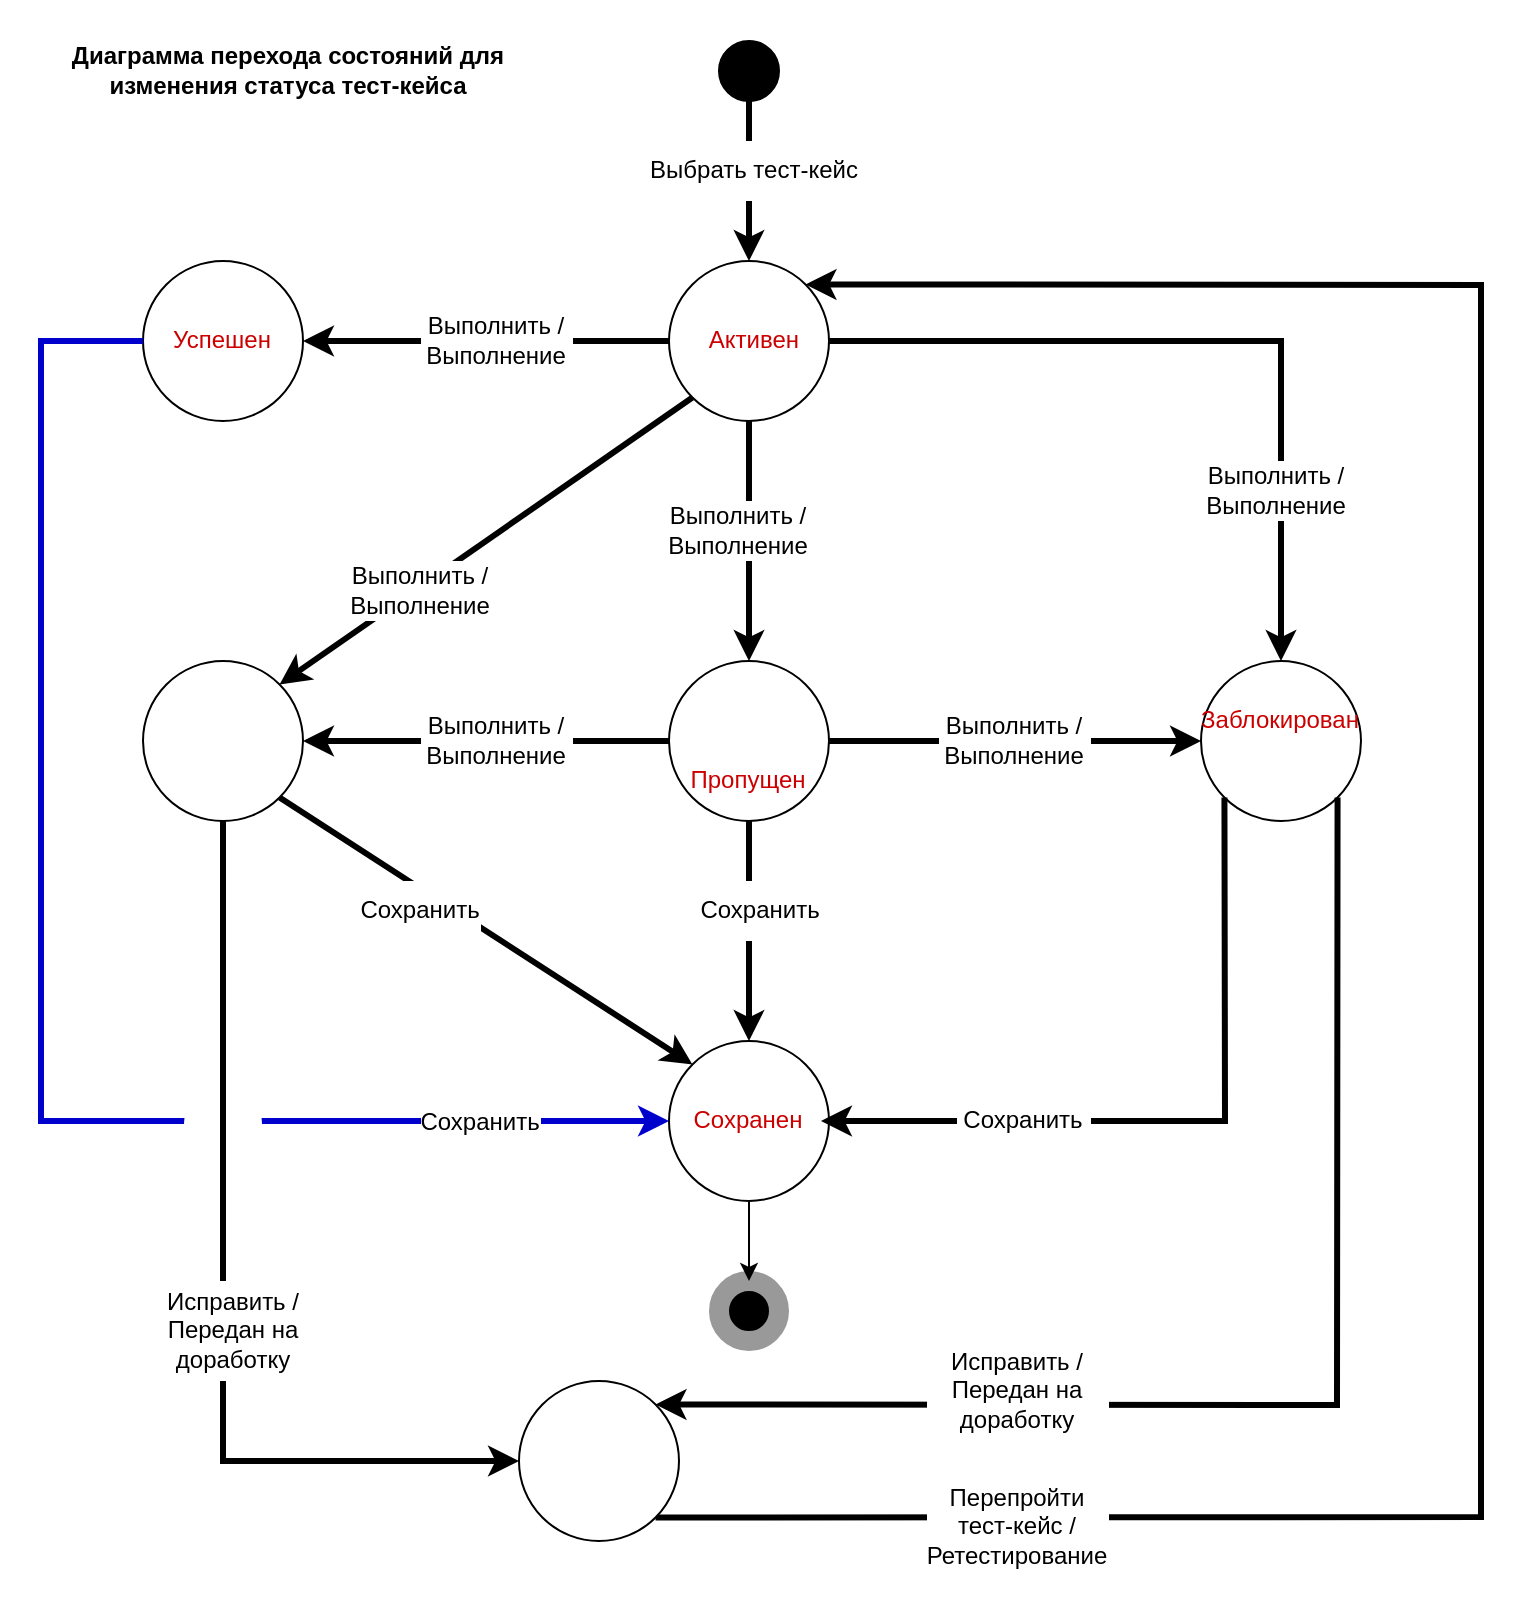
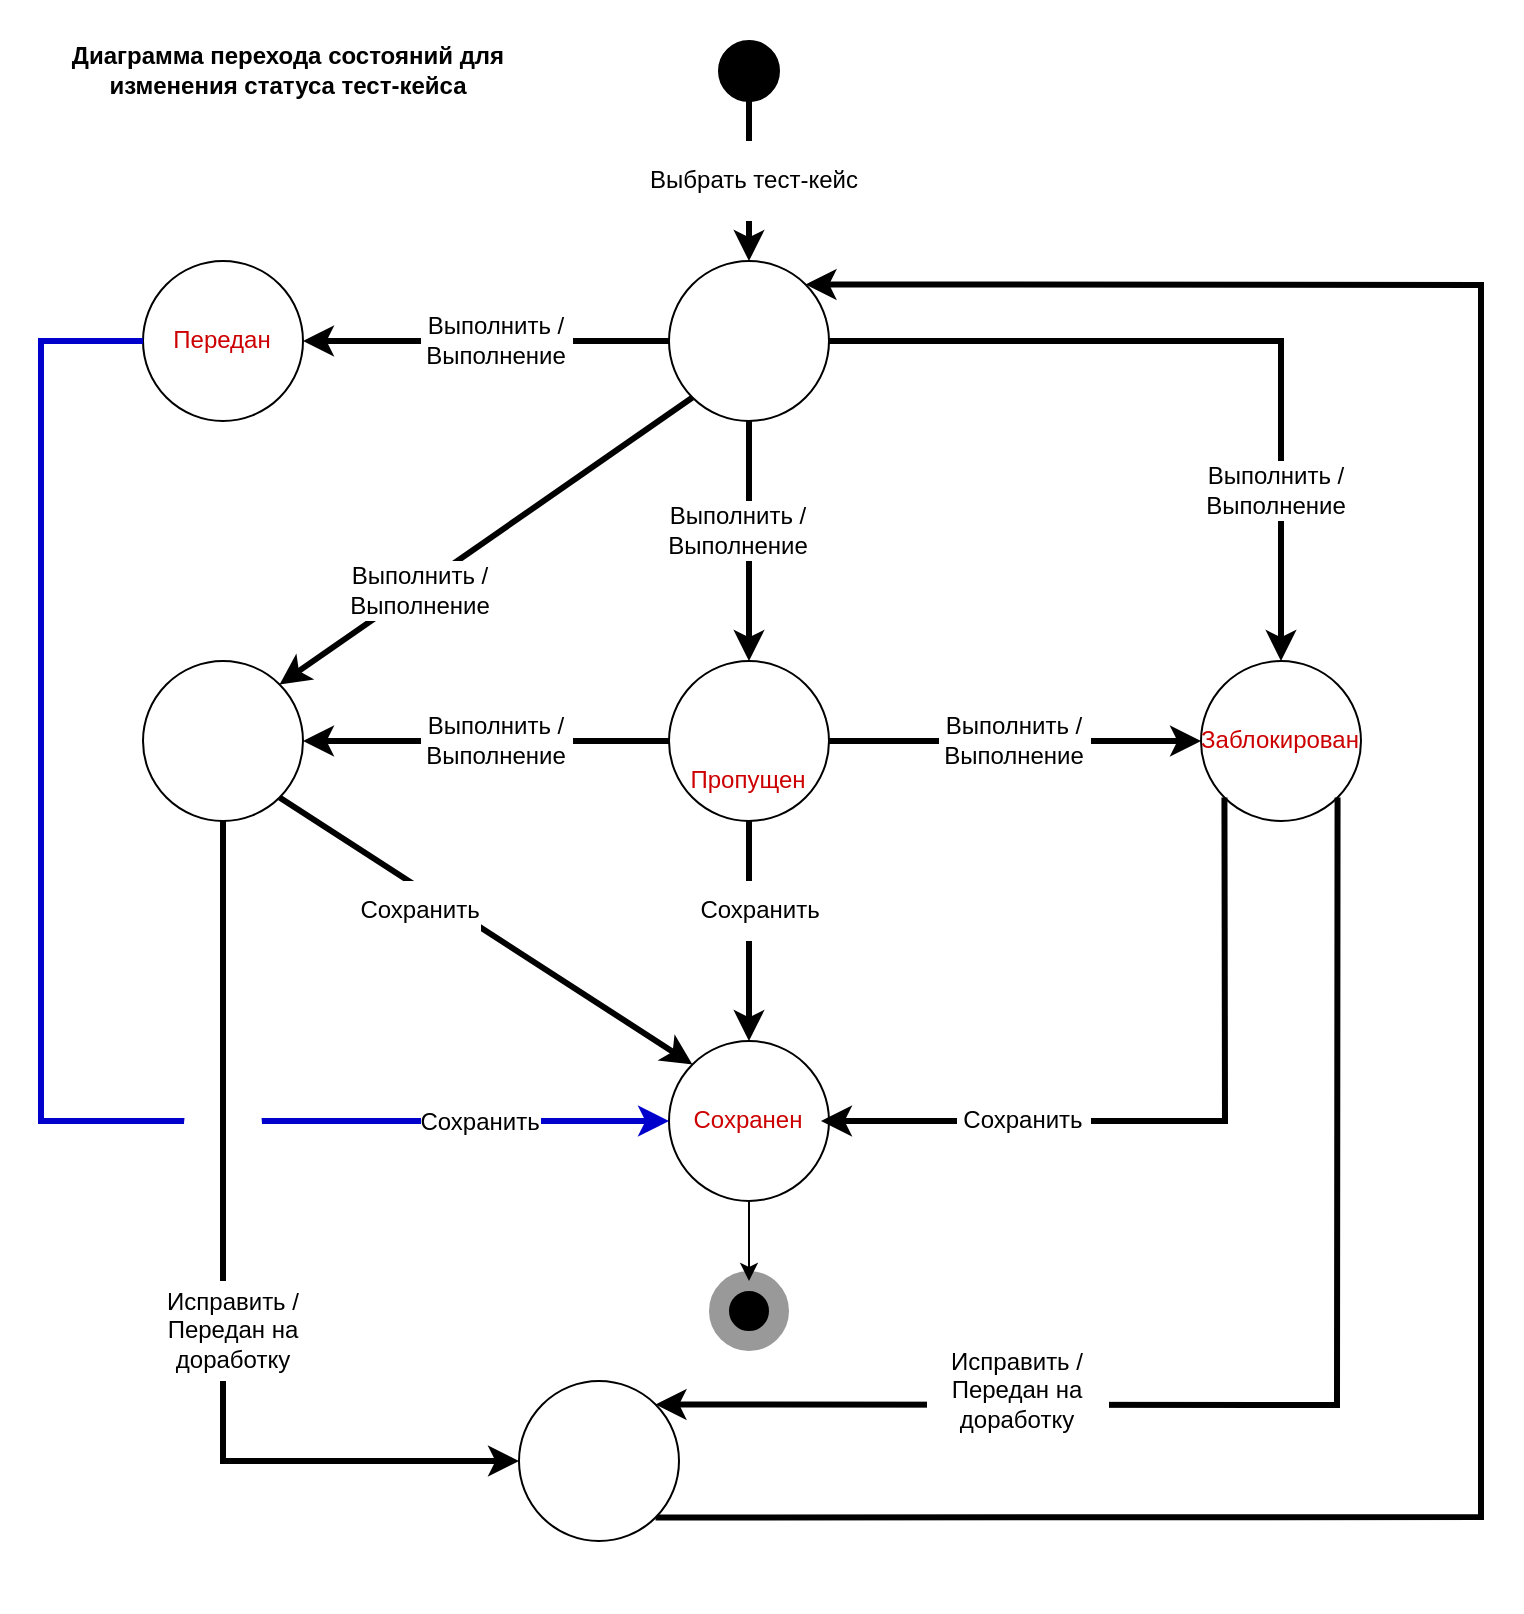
- <mxCell id="20" value="Выбрать тест-кейс" style="text;html=1;strokeColor=none;fillColor=default;align=center;verticalAlign=middle;whiteSpace=wrap;rounded=0;" parent="1" vertex="1"><mxGeometry x="317" y="70" width="120" height="30" as="geometry" /></mxCell>
+ <mxCell id="20" value="Выбрать тест-кейс" style="text;html=1;strokeColor=none;fillColor=default;align=center;verticalAlign=middle;whiteSpace=wrap;rounded=0;" parent="1" vertex="1"><mxGeometry x="317" y="70" width="120" height="40" as="geometry" /></mxCell>
- <mxCell id="23" value="Успешен" style="text;html=1;strokeColor=none;fillColor=none;align=center;verticalAlign=middle;whiteSpace=wrap;rounded=0;fontColor=#CC0000;" parent="1" vertex="1"><mxGeometry x="81" y="155" width="60" height="30" as="geometry" /></mxCell>
+ <mxCell id="23" value="Передан" style="text;html=1;strokeColor=none;fillColor=none;align=center;verticalAlign=middle;whiteSpace=wrap;rounded=0;fontColor=#CC0000;" parent="1" vertex="1"><mxGeometry x="81" y="155" width="60" height="30" as="geometry" /></mxCell>
- <mxCell id="21" value="Активен" style="text;html=1;strokeColor=none;fillColor=none;align=center;verticalAlign=middle;whiteSpace=wrap;rounded=0;fontColor=#CC0000;" parent="1" vertex="1"><mxGeometry x="347" y="155" width="60" height="30" as="geometry" /></mxCell>
- <mxCell id="25" value="Заблокирован" style="text;html=1;strokeColor=none;fillColor=none;align=center;verticalAlign=middle;whiteSpace=wrap;rounded=0;fontColor=#CC0000;" parent="1" vertex="1"><mxGeometry x="610" y="345" width="60" height="30" as="geometry" /></mxCell>
+ <mxCell id="25" value="Заблокирован" style="text;html=1;strokeColor=none;fillColor=none;align=center;verticalAlign=middle;whiteSpace=wrap;rounded=0;fontColor=#CC0000;" parent="1" vertex="1"><mxGeometry x="610" y="355" width="60" height="30" as="geometry" /></mxCell>
- <mxCell id="26" value="Перепройти тест-кейс / Ретестирование" style="text;html=1;strokeColor=none;fillColor=default;align=center;verticalAlign=middle;whiteSpace=wrap;rounded=0;" parent="1" vertex="1"><mxGeometry x="463" y="740" width="91" height="45" as="geometry" /></mxCell>
